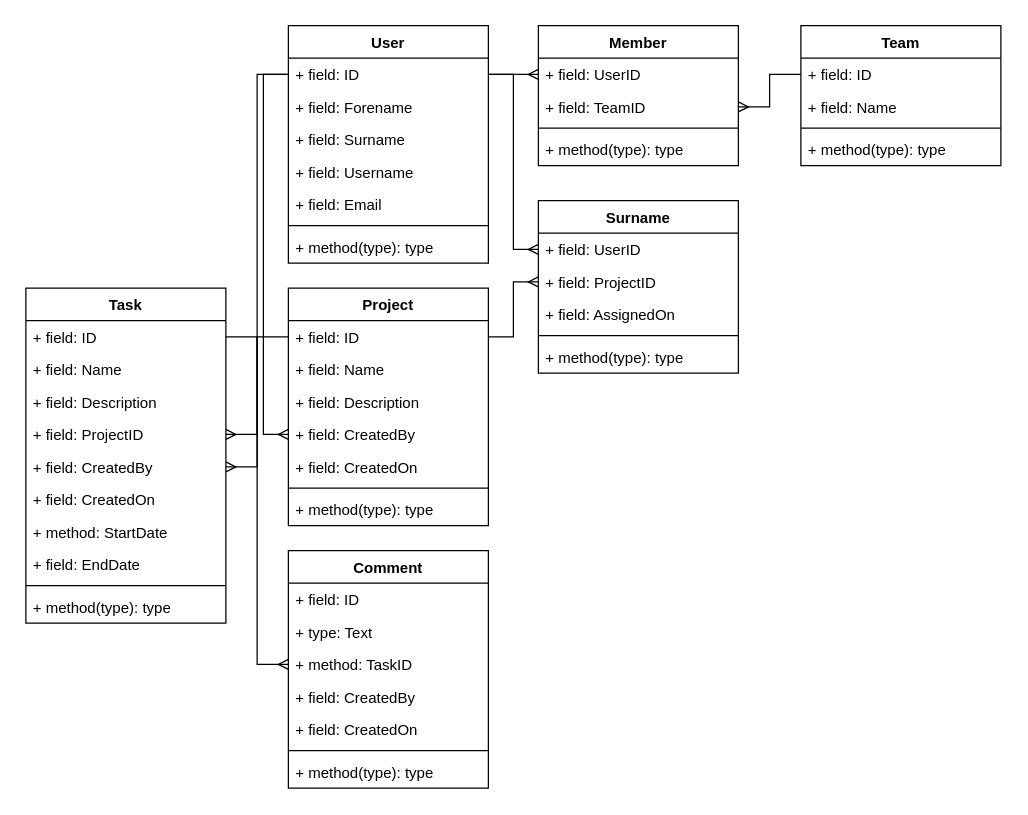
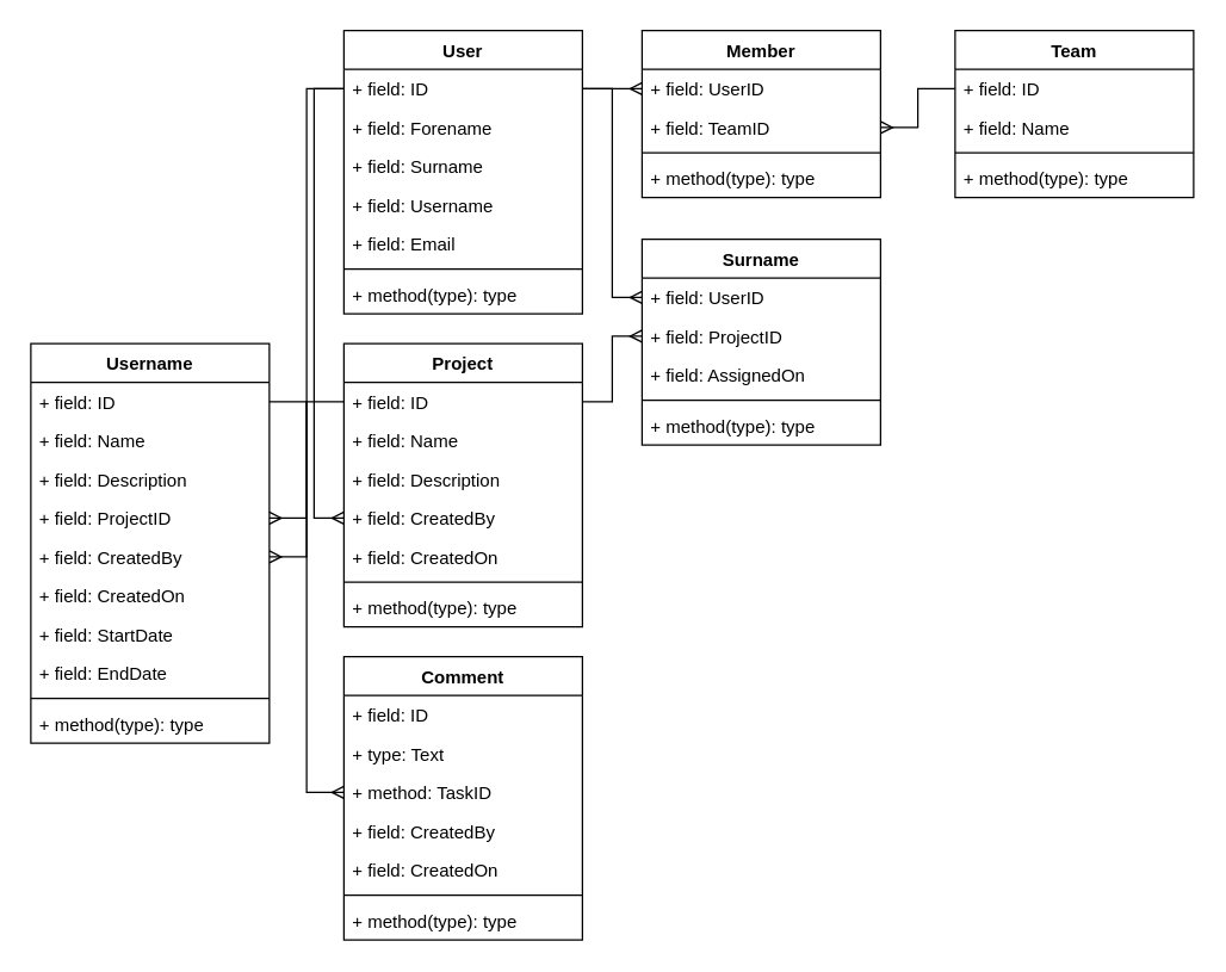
- <mxCell id="37" value="Task" style="swimlane;fontStyle=1;align=center;verticalAlign=top;childLayout=stackLayout;horizontal=1;startSize=26;horizontalStack=0;resizeParent=1;resizeParentMax=0;resizeLast=0;collapsible=1;marginBottom=0;" vertex="1" parent="1"><mxGeometry x="20" y="230" width="160" height="268" as="geometry" /></mxCell>
+ <mxCell id="37" value="Username" style="swimlane;fontStyle=1;align=center;verticalAlign=top;childLayout=stackLayout;horizontal=1;startSize=26;horizontalStack=0;resizeParent=1;resizeParentMax=0;resizeLast=0;collapsible=1;marginBottom=0;" vertex="1" parent="1"><mxGeometry x="20" y="230" width="160" height="268" as="geometry" /></mxCell>
- <mxCell id="44" value="+ method: StartDate" style="text;strokeColor=none;fillColor=none;align=left;verticalAlign=top;spacingLeft=4;spacingRight=4;overflow=hidden;rotatable=0;points=[[0,0.5],[1,0.5]];portConstraint=eastwest;" vertex="1" parent="37"><mxGeometry y="182" width="160" height="26" as="geometry" /></mxCell>
+ <mxCell id="44" value="+ field: StartDate" style="text;strokeColor=none;fillColor=none;align=left;verticalAlign=top;spacingLeft=4;spacingRight=4;overflow=hidden;rotatable=0;points=[[0,0.5],[1,0.5]];portConstraint=eastwest;" vertex="1" parent="37"><mxGeometry y="182" width="160" height="26" as="geometry" /></mxCell>
